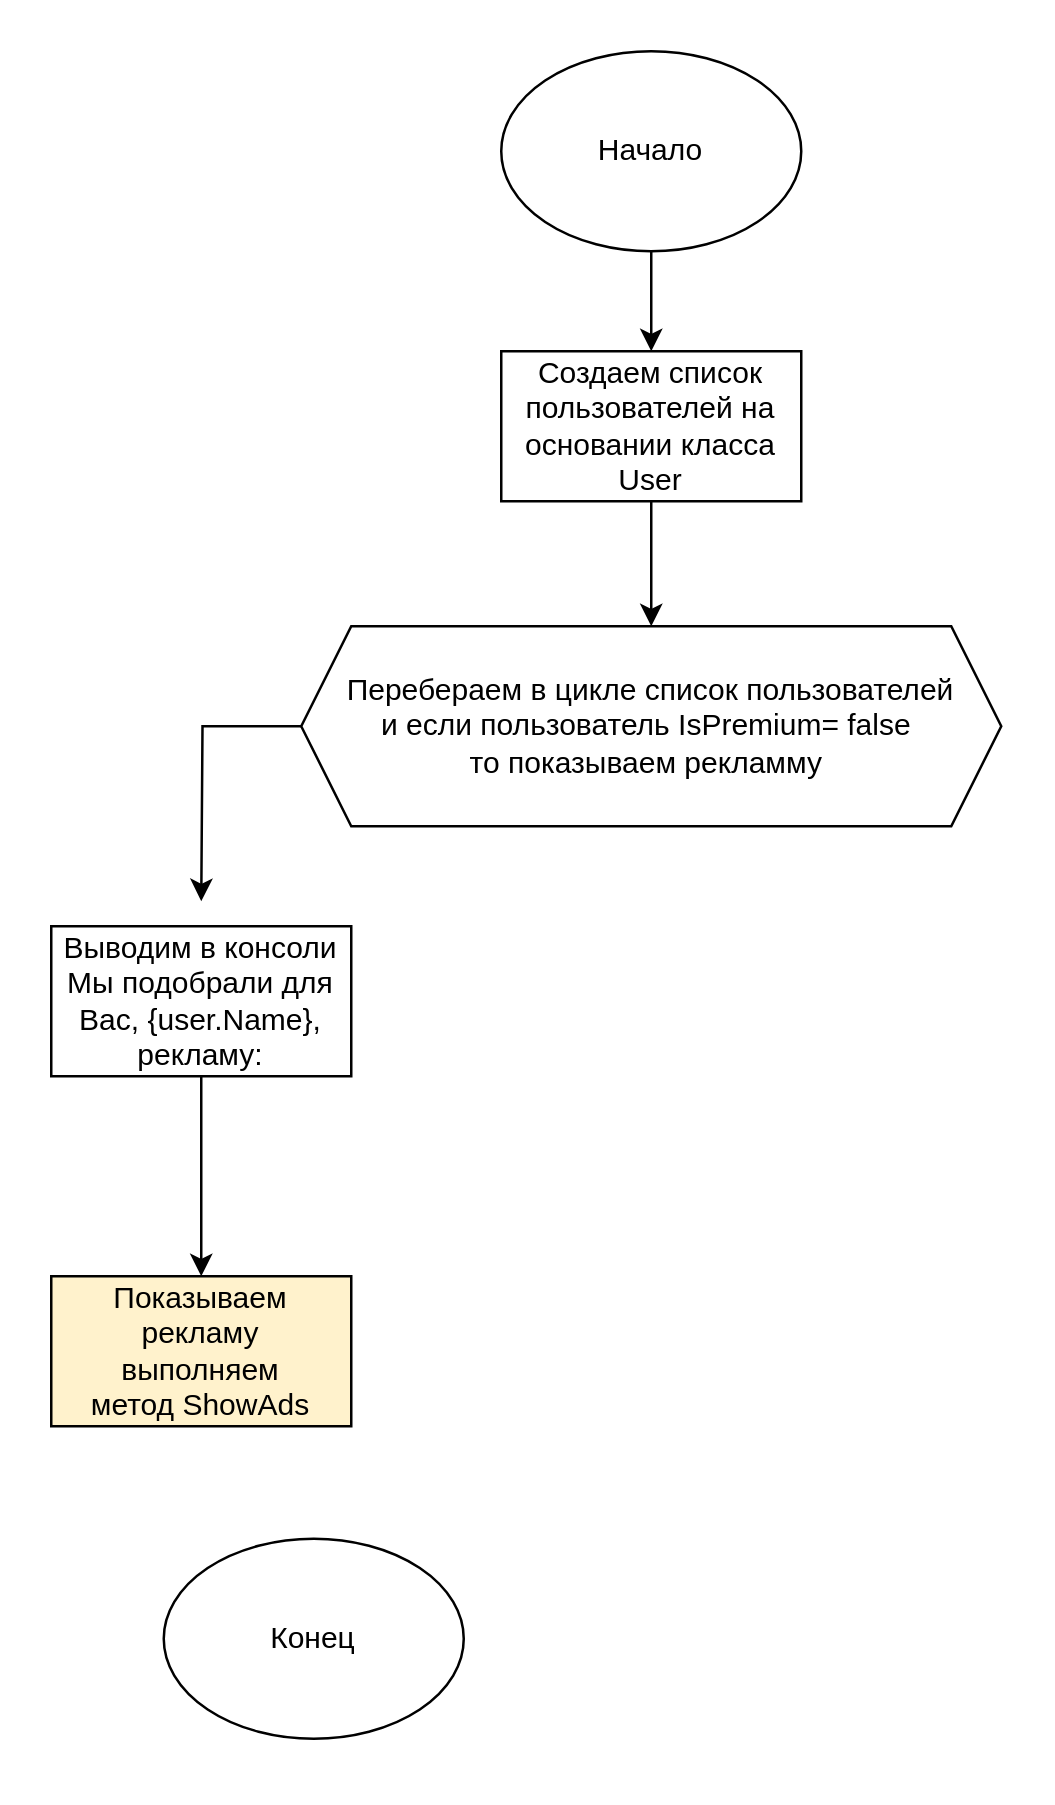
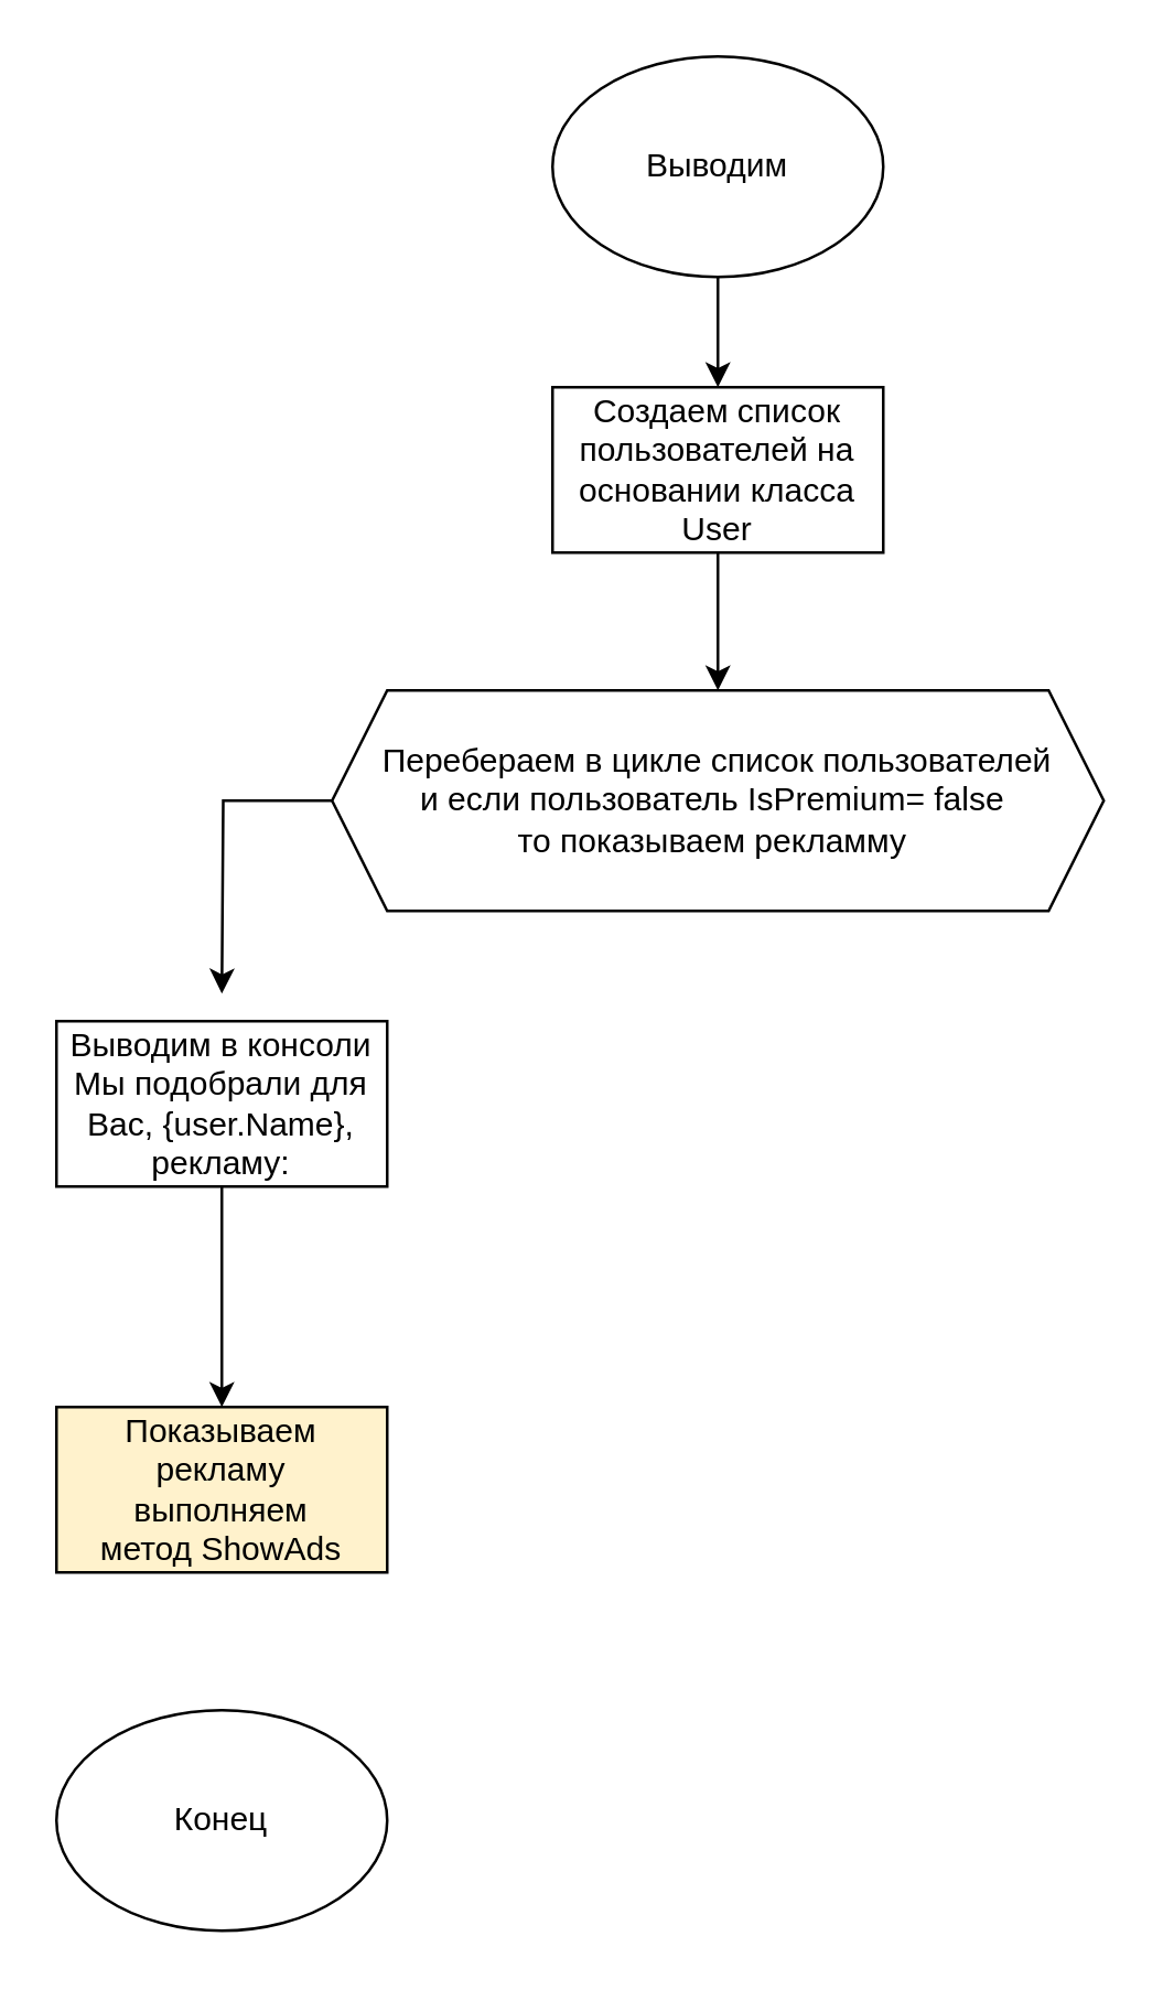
- <mxCell id="3" value="Начало" style="ellipse;whiteSpace=wrap;html=1;" vertex="1" parent="1"><mxGeometry x="200" y="20" width="120" height="80" as="geometry" /></mxCell>
+ <mxCell id="3" value="Выводим" style="ellipse;whiteSpace=wrap;html=1;" vertex="1" parent="1"><mxGeometry x="200" y="20" width="120" height="80" as="geometry" /></mxCell>
- <mxCell id="9" value="Конец" style="ellipse;whiteSpace=wrap;html=1;" vertex="1" parent="1"><mxGeometry x="65" y="615" width="120" height="80" as="geometry" /></mxCell>
+ <mxCell id="9" value="Конец" style="ellipse;whiteSpace=wrap;html=1;" vertex="1" parent="1"><mxGeometry x="20" y="620" width="120" height="80" as="geometry" /></mxCell>
